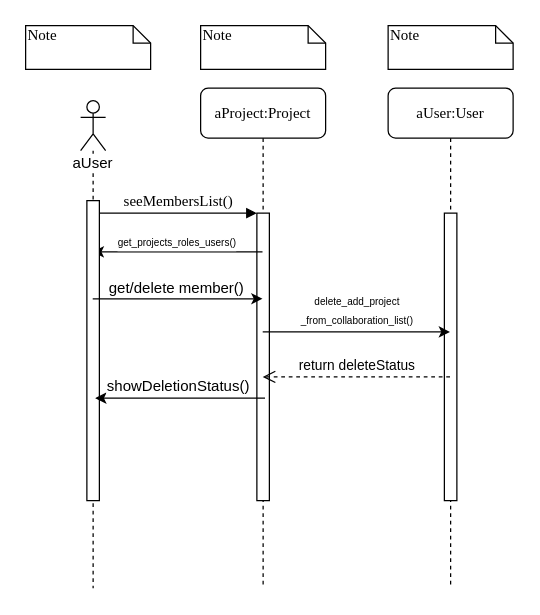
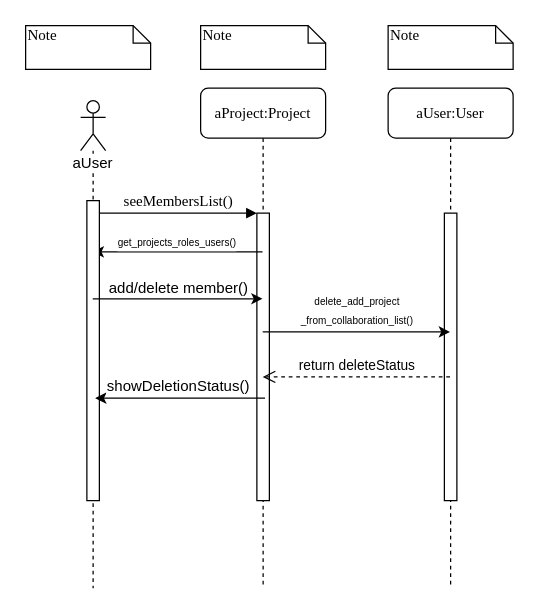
- <mxCell id="12" value="get/delete member()&lt;br&gt;" style="text;html=1;resizable=0;points=[];autosize=1;align=left;verticalAlign=top;spacingTop=-4;" parent="1" vertex="1"><mxGeometry x="85" y="220" width="130" height="20" as="geometry" /></mxCell>
+ <mxCell id="12" value="add/delete member()&lt;br&gt;" style="text;html=1;resizable=0;points=[];autosize=1;align=left;verticalAlign=top;spacingTop=-4;" parent="1" vertex="1"><mxGeometry x="85" y="220" width="130" height="20" as="geometry" /></mxCell>
